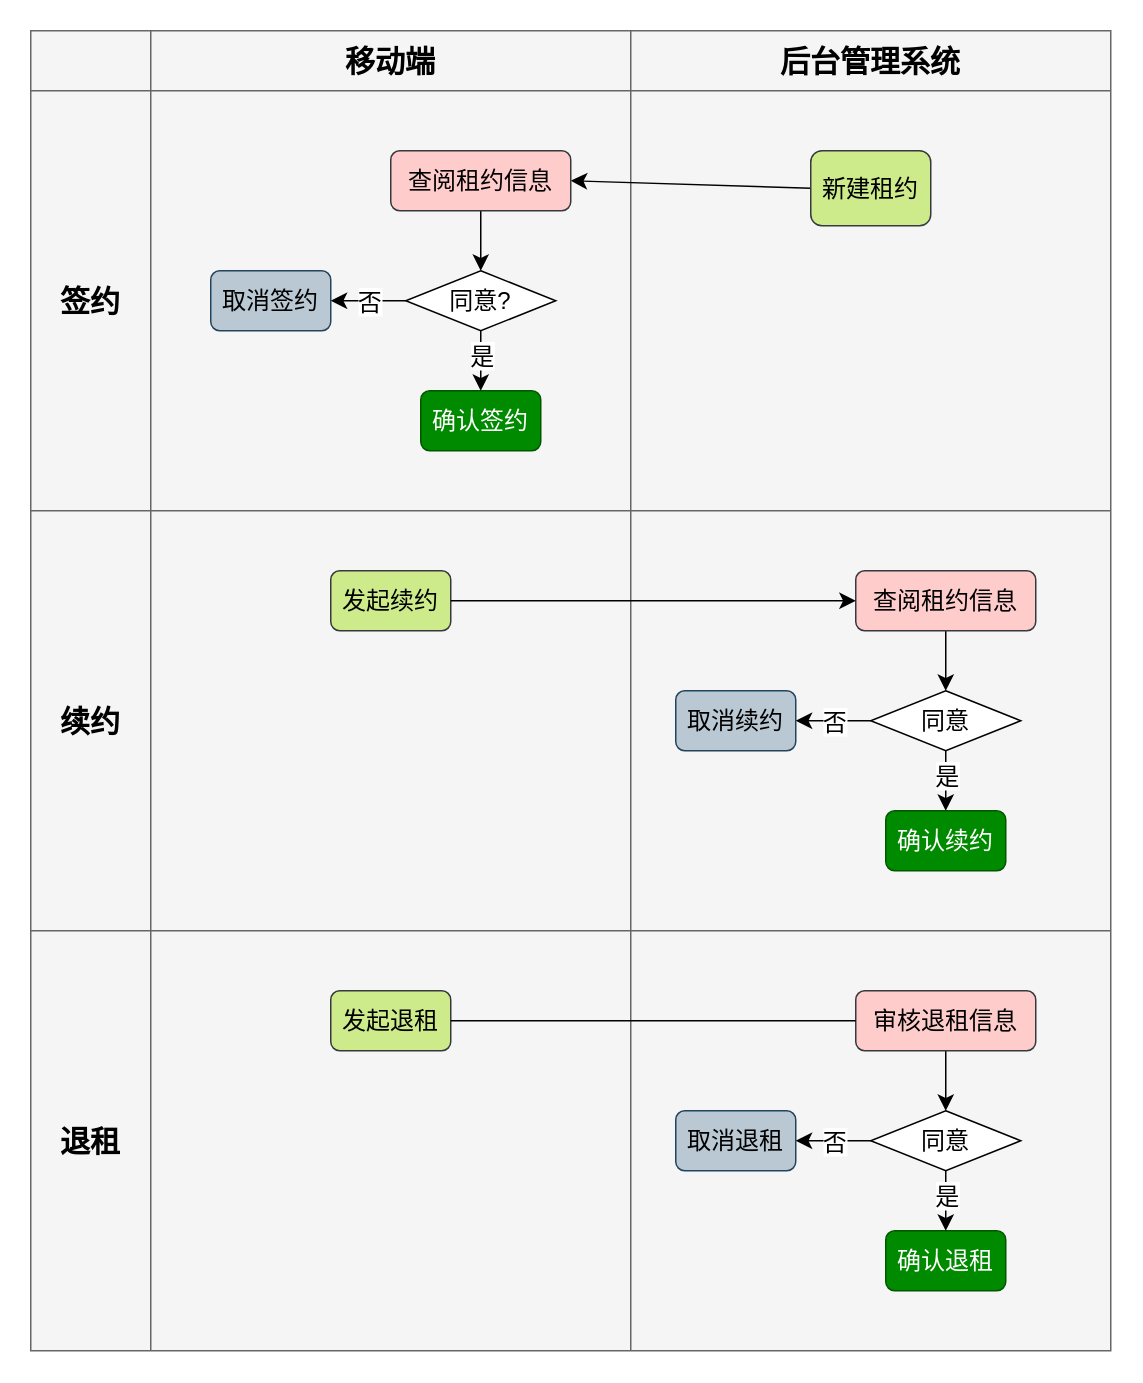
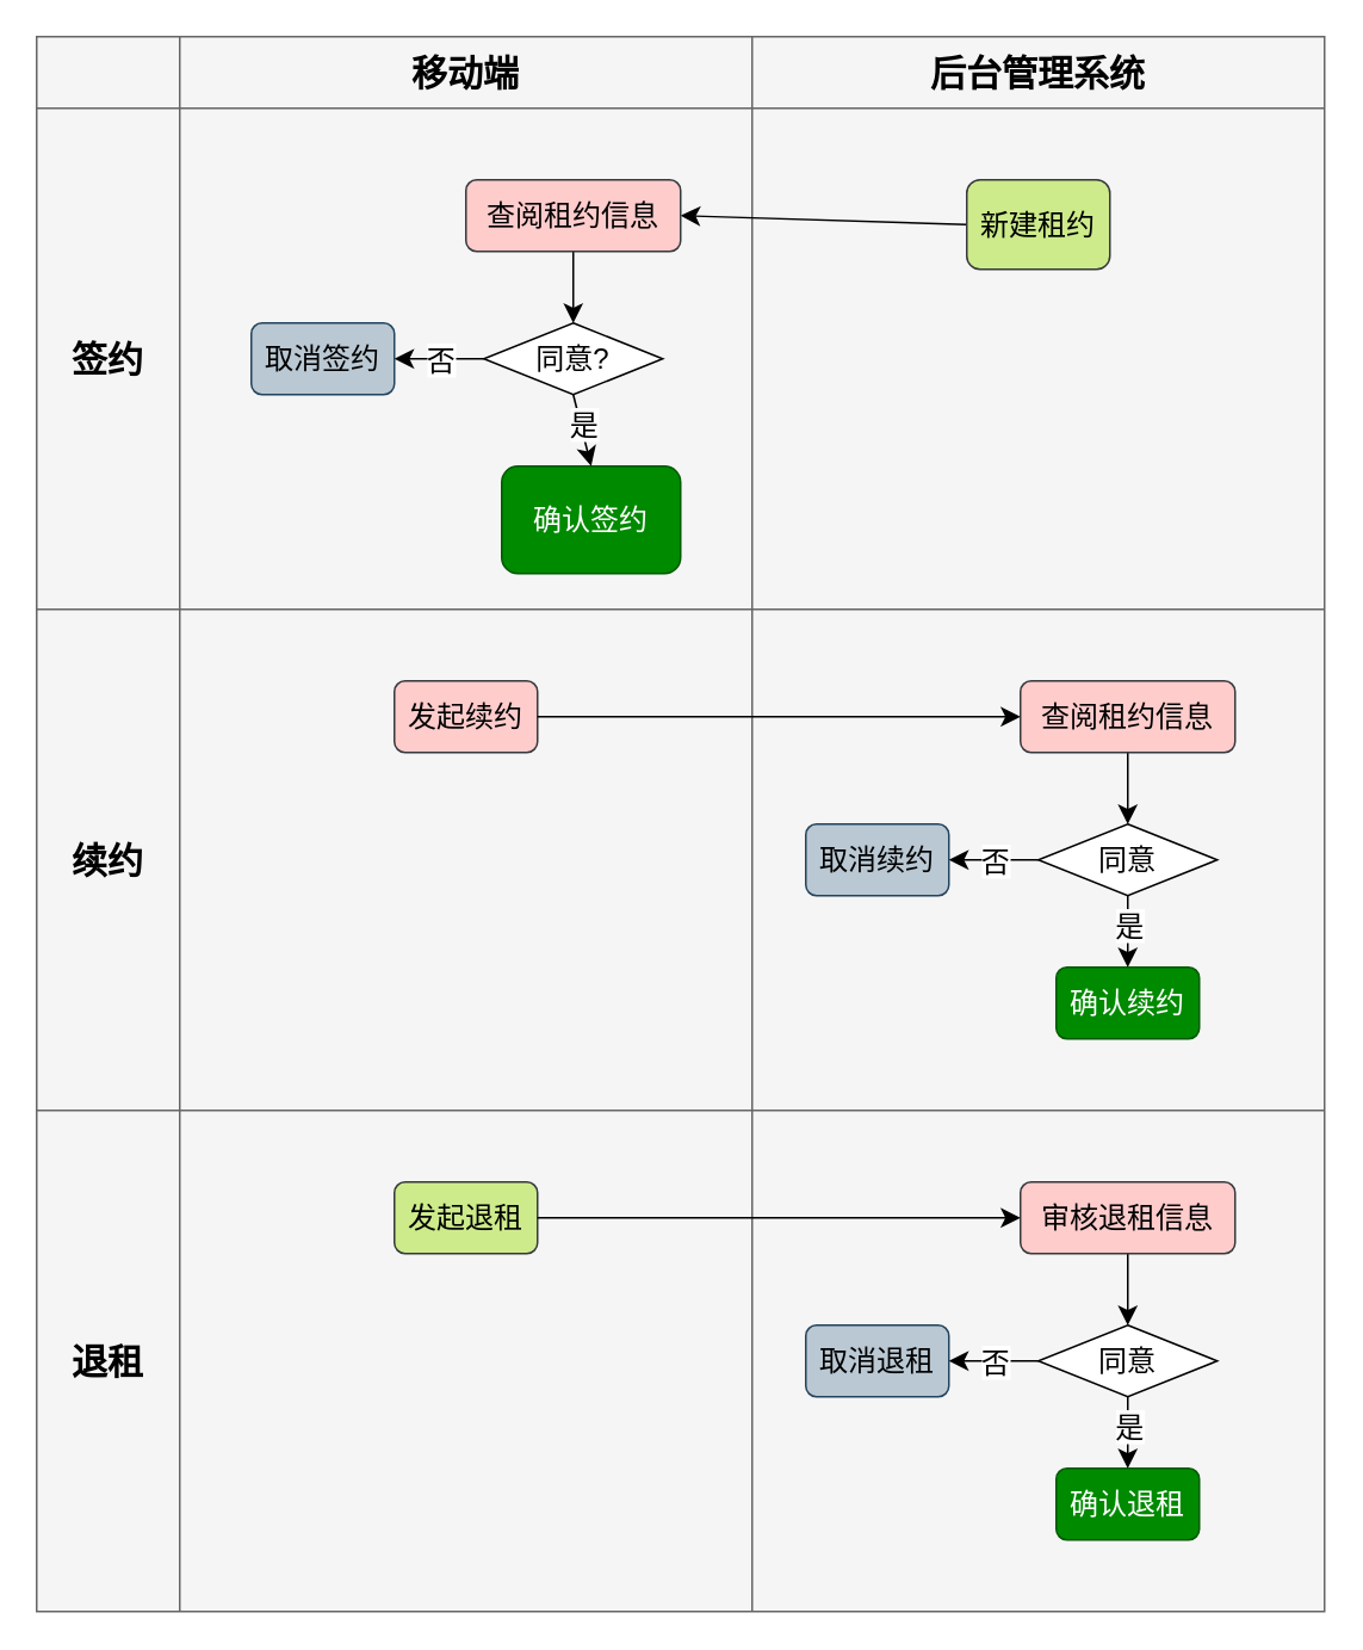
- <mxCell id="24" value="确认签约" style="rounded=1;whiteSpace=wrap;html=1;fontSize=16;fillColor=#008a00;fontColor=#ffffff;strokeColor=#005700;" vertex="1" parent="1"><mxGeometry x="280" y="260" width="80" height="40" as="geometry" /></mxCell>
+ <mxCell id="24" value="确认签约" style="rounded=1;whiteSpace=wrap;html=1;fontSize=16;fillColor=#008a00;fontColor=#ffffff;strokeColor=#005700;" vertex="1" parent="1"><mxGeometry x="280" y="260" width="100" height="60" as="geometry" /></mxCell>
- <mxCell id="30" value="发起续约" style="rounded=1;whiteSpace=wrap;html=1;fontSize=16;fillColor=#cdeb8b;strokeColor=#36393d;" vertex="1" parent="1"><mxGeometry x="220" y="380" width="80" height="40" as="geometry" /></mxCell>
+ <mxCell id="30" value="发起续约" style="rounded=1;whiteSpace=wrap;html=1;fontSize=16;fillColor=#ffcccc;strokeColor=#36393d;" vertex="1" parent="1"><mxGeometry x="220" y="380" width="80" height="40" as="geometry" /></mxCell>
- <mxCell id="51" style="edgeStyle=none;curved=1;rounded=0;orthogonalLoop=1;jettySize=auto;html=1;exitX=1;exitY=0.5;exitDx=0;exitDy=0;fontSize=12;startSize=8;endSize=8;entryX=0;entryY=0.5;entryDx=0;entryDy=0;endArrow=none;" edge="1" parent="1" source="41" target="43"><mxGeometry relative="1" as="geometry"><mxPoint x="515" y="580" as="sourcePoint" /><mxPoint x="380" y="580" as="targetPoint" /></mxGeometry></mxCell>
+ <mxCell id="51" style="edgeStyle=none;curved=1;rounded=0;orthogonalLoop=1;jettySize=auto;html=1;exitX=1;exitY=0.5;exitDx=0;exitDy=0;fontSize=12;startSize=8;endSize=8;entryX=0;entryY=0.5;entryDx=0;entryDy=0;" edge="1" parent="1" source="41" target="43"><mxGeometry relative="1" as="geometry"><mxPoint x="515" y="580" as="sourcePoint" /><mxPoint x="380" y="580" as="targetPoint" /></mxGeometry></mxCell>
